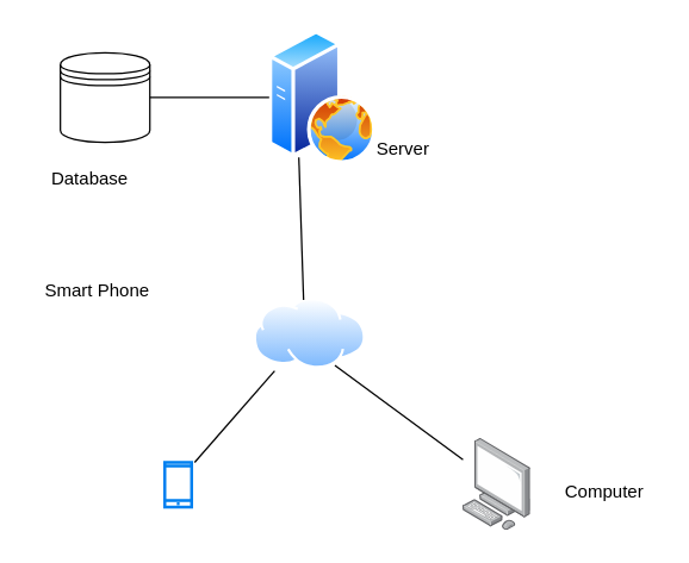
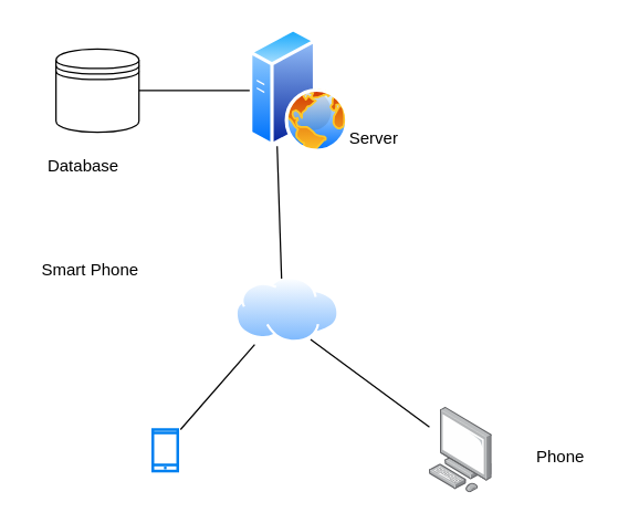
- <mxCell id="13" value="Computer" style="text;html=1;strokeColor=none;fillColor=none;align=center;verticalAlign=middle;whiteSpace=wrap;rounded=0;" vertex="1" parent="1"><mxGeometry x="370" y="320" width="70" height="20" as="geometry" /></mxCell>
+ <mxCell id="13" value="Phone" style="text;html=1;strokeColor=none;fillColor=none;align=center;verticalAlign=middle;whiteSpace=wrap;rounded=0;" vertex="1" parent="1"><mxGeometry x="370" y="320" width="70" height="20" as="geometry" /></mxCell>
